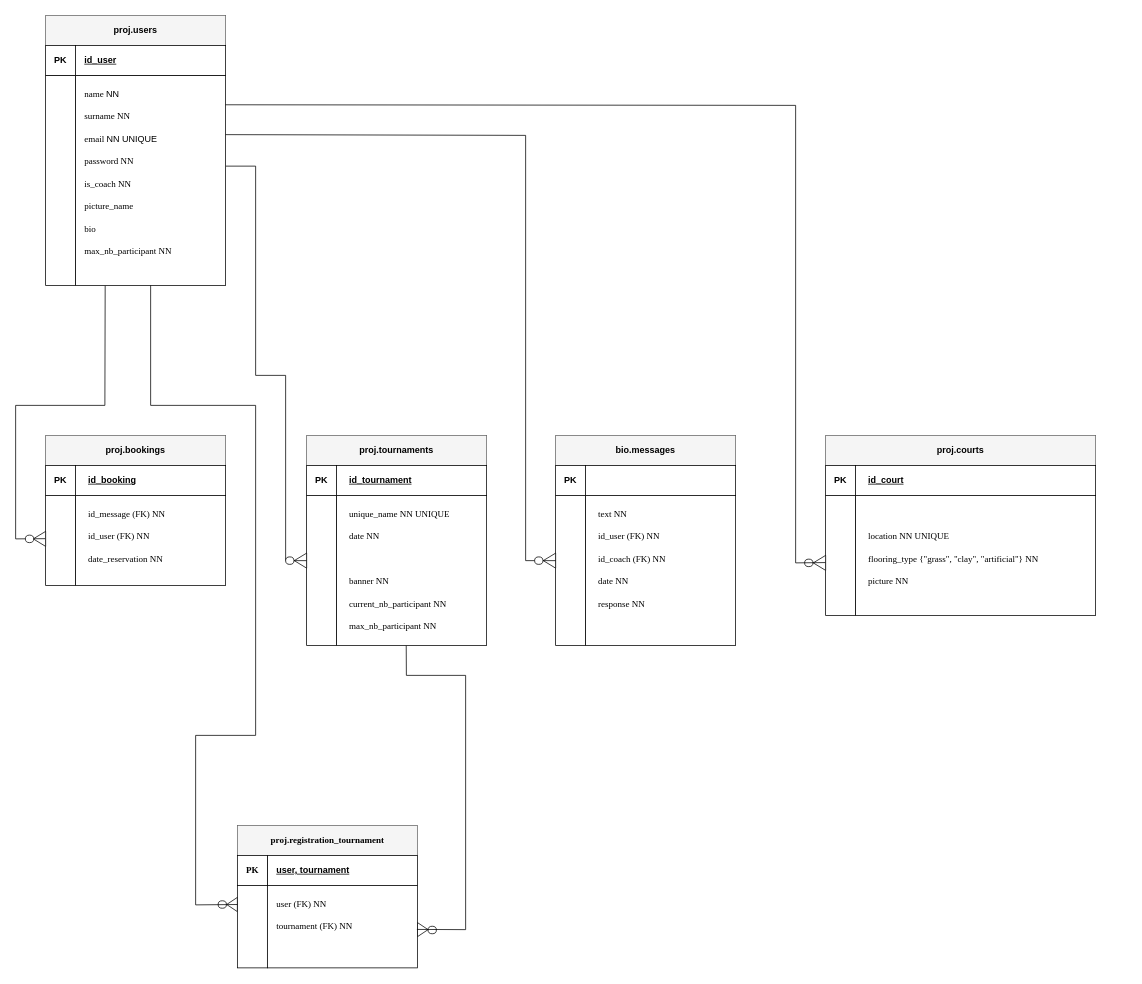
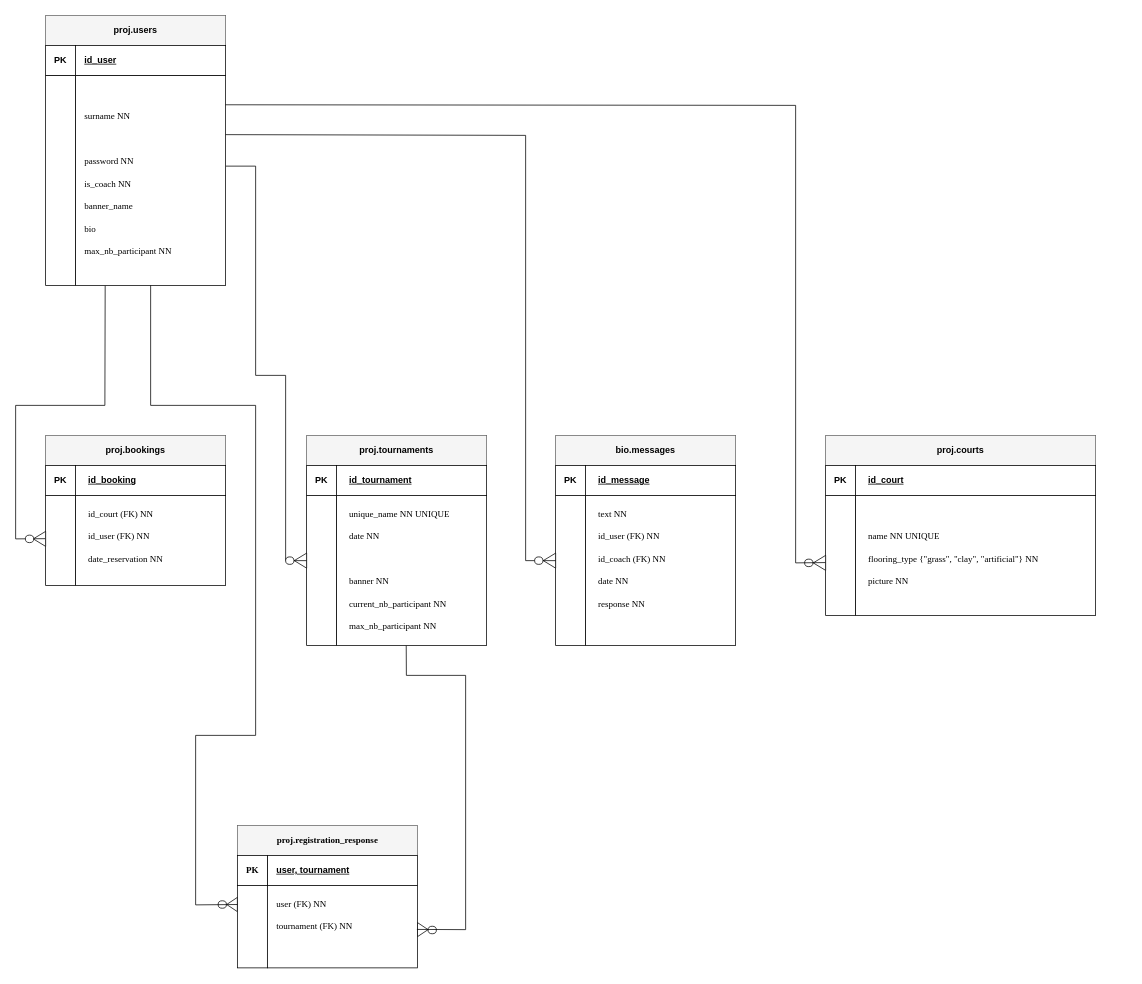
- <mxCell id="24" value="&lt;font face=&quot;Verdana&quot;&gt;name &lt;/font&gt;NN" style="text;strokeColor=none;align=left;fillColor=none;html=1;verticalAlign=middle;whiteSpace=wrap;rounded=0;" parent="21" vertex="1"><mxGeometry x="10" y="9" width="130" height="30" as="geometry" /></mxCell>
- <mxCell id="30" value="&lt;font face=&quot;Verdana&quot;&gt;email &lt;/font&gt;NN UNIQUE" style="text;strokeColor=none;align=left;fillColor=none;html=1;verticalAlign=middle;whiteSpace=wrap;rounded=0;" parent="21" vertex="1"><mxGeometry x="10" y="69" width="130" height="30" as="geometry" /></mxCell>
- <mxCell id="27" value="picture_name " style="text;strokeColor=none;align=left;fillColor=none;html=1;verticalAlign=middle;whiteSpace=wrap;rounded=0;fontFamily=Verdana;" parent="21" vertex="1"><mxGeometry x="10" y="159" width="110" height="30" as="geometry" /></mxCell>
+ <mxCell id="27" value="banner_name " style="text;strokeColor=none;align=left;fillColor=none;html=1;verticalAlign=middle;whiteSpace=wrap;rounded=0;fontFamily=Verdana;" parent="21" vertex="1"><mxGeometry x="10" y="159" width="110" height="30" as="geometry" /></mxCell>
+ <mxCell id="46" value="&lt;b&gt;id_message&lt;/b&gt;" style="text;strokeColor=none;align=left;fillColor=none;html=1;verticalAlign=middle;whiteSpace=wrap;rounded=0;fontStyle=4" vertex="1" parent="39"><mxGeometry x="55.0" y="45" width="110.0" height="30" as="geometry" /></mxCell>
- <mxCell id="75" value="id_message (FK) NN" style="text;strokeColor=none;align=left;fillColor=none;html=1;verticalAlign=middle;whiteSpace=wrap;rounded=0;fontFamily=Verdana;" vertex="1" parent="1"><mxGeometry x="115" y="670" width="175" height="30" as="geometry" /></mxCell>
+ <mxCell id="75" value="id_court (FK) NN" style="text;strokeColor=none;align=left;fillColor=none;html=1;verticalAlign=middle;whiteSpace=wrap;rounded=0;fontFamily=Verdana;" vertex="1" parent="1"><mxGeometry x="115" y="670" width="175" height="30" as="geometry" /></mxCell>
- <mxCell id="94" value="location NN UNIQUE" style="text;strokeColor=none;align=left;fillColor=none;html=1;verticalAlign=middle;whiteSpace=wrap;rounded=0;fontFamily=Verdana;" vertex="1" parent="86"><mxGeometry x="55" y="120" width="145" height="30" as="geometry" /></mxCell>
+ <mxCell id="94" value="name NN UNIQUE" style="text;strokeColor=none;align=left;fillColor=none;html=1;verticalAlign=middle;whiteSpace=wrap;rounded=0;fontFamily=Verdana;" vertex="1" parent="86"><mxGeometry x="55" y="120" width="145" height="30" as="geometry" /></mxCell>
- <mxCell id="61" value="proj.registration_tournament" style="text;strokeColor=none;align=center;fillColor=none;html=1;verticalAlign=middle;whiteSpace=wrap;rounded=0;fontStyle=1;fontFamily=Verdana;" parent="1" vertex="1"><mxGeometry x="315.66" y="1100" width="240" height="40" as="geometry" /></mxCell>
+ <mxCell id="61" value="proj.registration_response" style="text;strokeColor=none;align=center;fillColor=none;html=1;verticalAlign=middle;whiteSpace=wrap;rounded=0;fontStyle=1;fontFamily=Verdana;" parent="1" vertex="1"><mxGeometry x="315.66" y="1100" width="240" height="40" as="geometry" /></mxCell>
